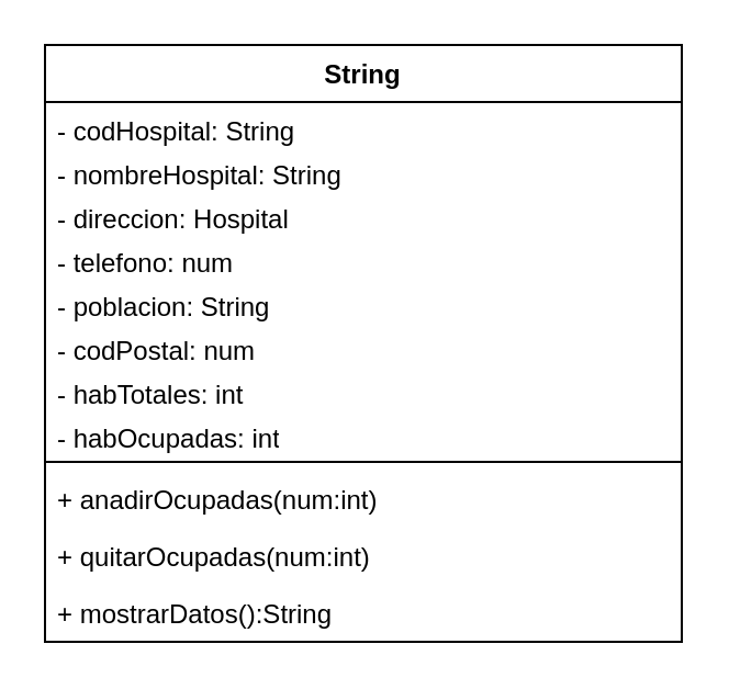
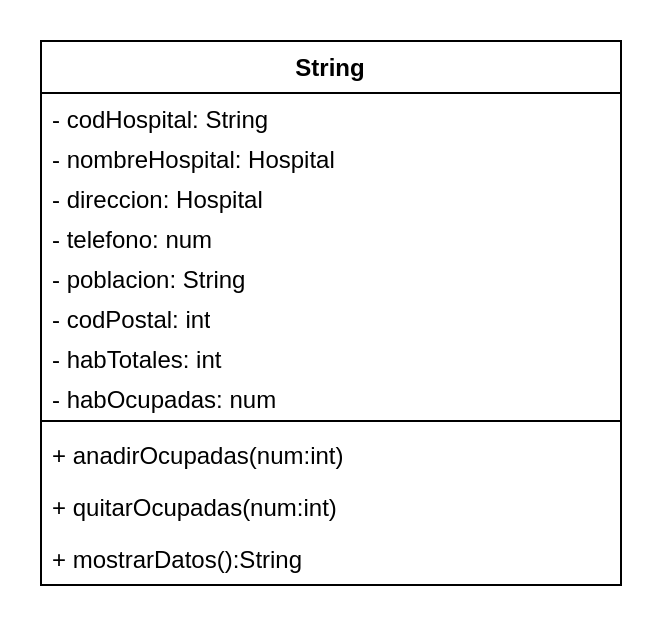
- <mxCell id="4" value="- nombreHospital: String" style="text;strokeColor=none;fillColor=none;align=left;verticalAlign=top;spacingLeft=4;spacingRight=4;overflow=hidden;rotatable=0;points=[[0,0.5],[1,0.5]];portConstraint=eastwest;whiteSpace=wrap;html=1;" vertex="1" parent="2"><mxGeometry y="46" width="290" height="20" as="geometry" /></mxCell>
+ <mxCell id="4" value="- nombreHospital: Hospital" style="text;strokeColor=none;fillColor=none;align=left;verticalAlign=top;spacingLeft=4;spacingRight=4;overflow=hidden;rotatable=0;points=[[0,0.5],[1,0.5]];portConstraint=eastwest;whiteSpace=wrap;html=1;" vertex="1" parent="2"><mxGeometry y="46" width="290" height="20" as="geometry" /></mxCell>
- <mxCell id="8" value="- codPostal: num" style="text;strokeColor=none;fillColor=none;align=left;verticalAlign=top;spacingLeft=4;spacingRight=4;overflow=hidden;rotatable=0;points=[[0,0.5],[1,0.5]];portConstraint=eastwest;whiteSpace=wrap;html=1;" vertex="1" parent="2"><mxGeometry y="126" width="290" height="20" as="geometry" /></mxCell>
+ <mxCell id="8" value="- codPostal: int" style="text;strokeColor=none;fillColor=none;align=left;verticalAlign=top;spacingLeft=4;spacingRight=4;overflow=hidden;rotatable=0;points=[[0,0.5],[1,0.5]];portConstraint=eastwest;whiteSpace=wrap;html=1;" vertex="1" parent="2"><mxGeometry y="126" width="290" height="20" as="geometry" /></mxCell>
- <mxCell id="10" value="- habOcupadas: int" style="text;strokeColor=none;fillColor=none;align=left;verticalAlign=top;spacingLeft=4;spacingRight=4;overflow=hidden;rotatable=0;points=[[0,0.5],[1,0.5]];portConstraint=eastwest;whiteSpace=wrap;html=1;" vertex="1" parent="2"><mxGeometry y="166" width="290" height="20" as="geometry" /></mxCell>
+ <mxCell id="10" value="- habOcupadas: num" style="text;strokeColor=none;fillColor=none;align=left;verticalAlign=top;spacingLeft=4;spacingRight=4;overflow=hidden;rotatable=0;points=[[0,0.5],[1,0.5]];portConstraint=eastwest;whiteSpace=wrap;html=1;" vertex="1" parent="2"><mxGeometry y="166" width="290" height="20" as="geometry" /></mxCell>
